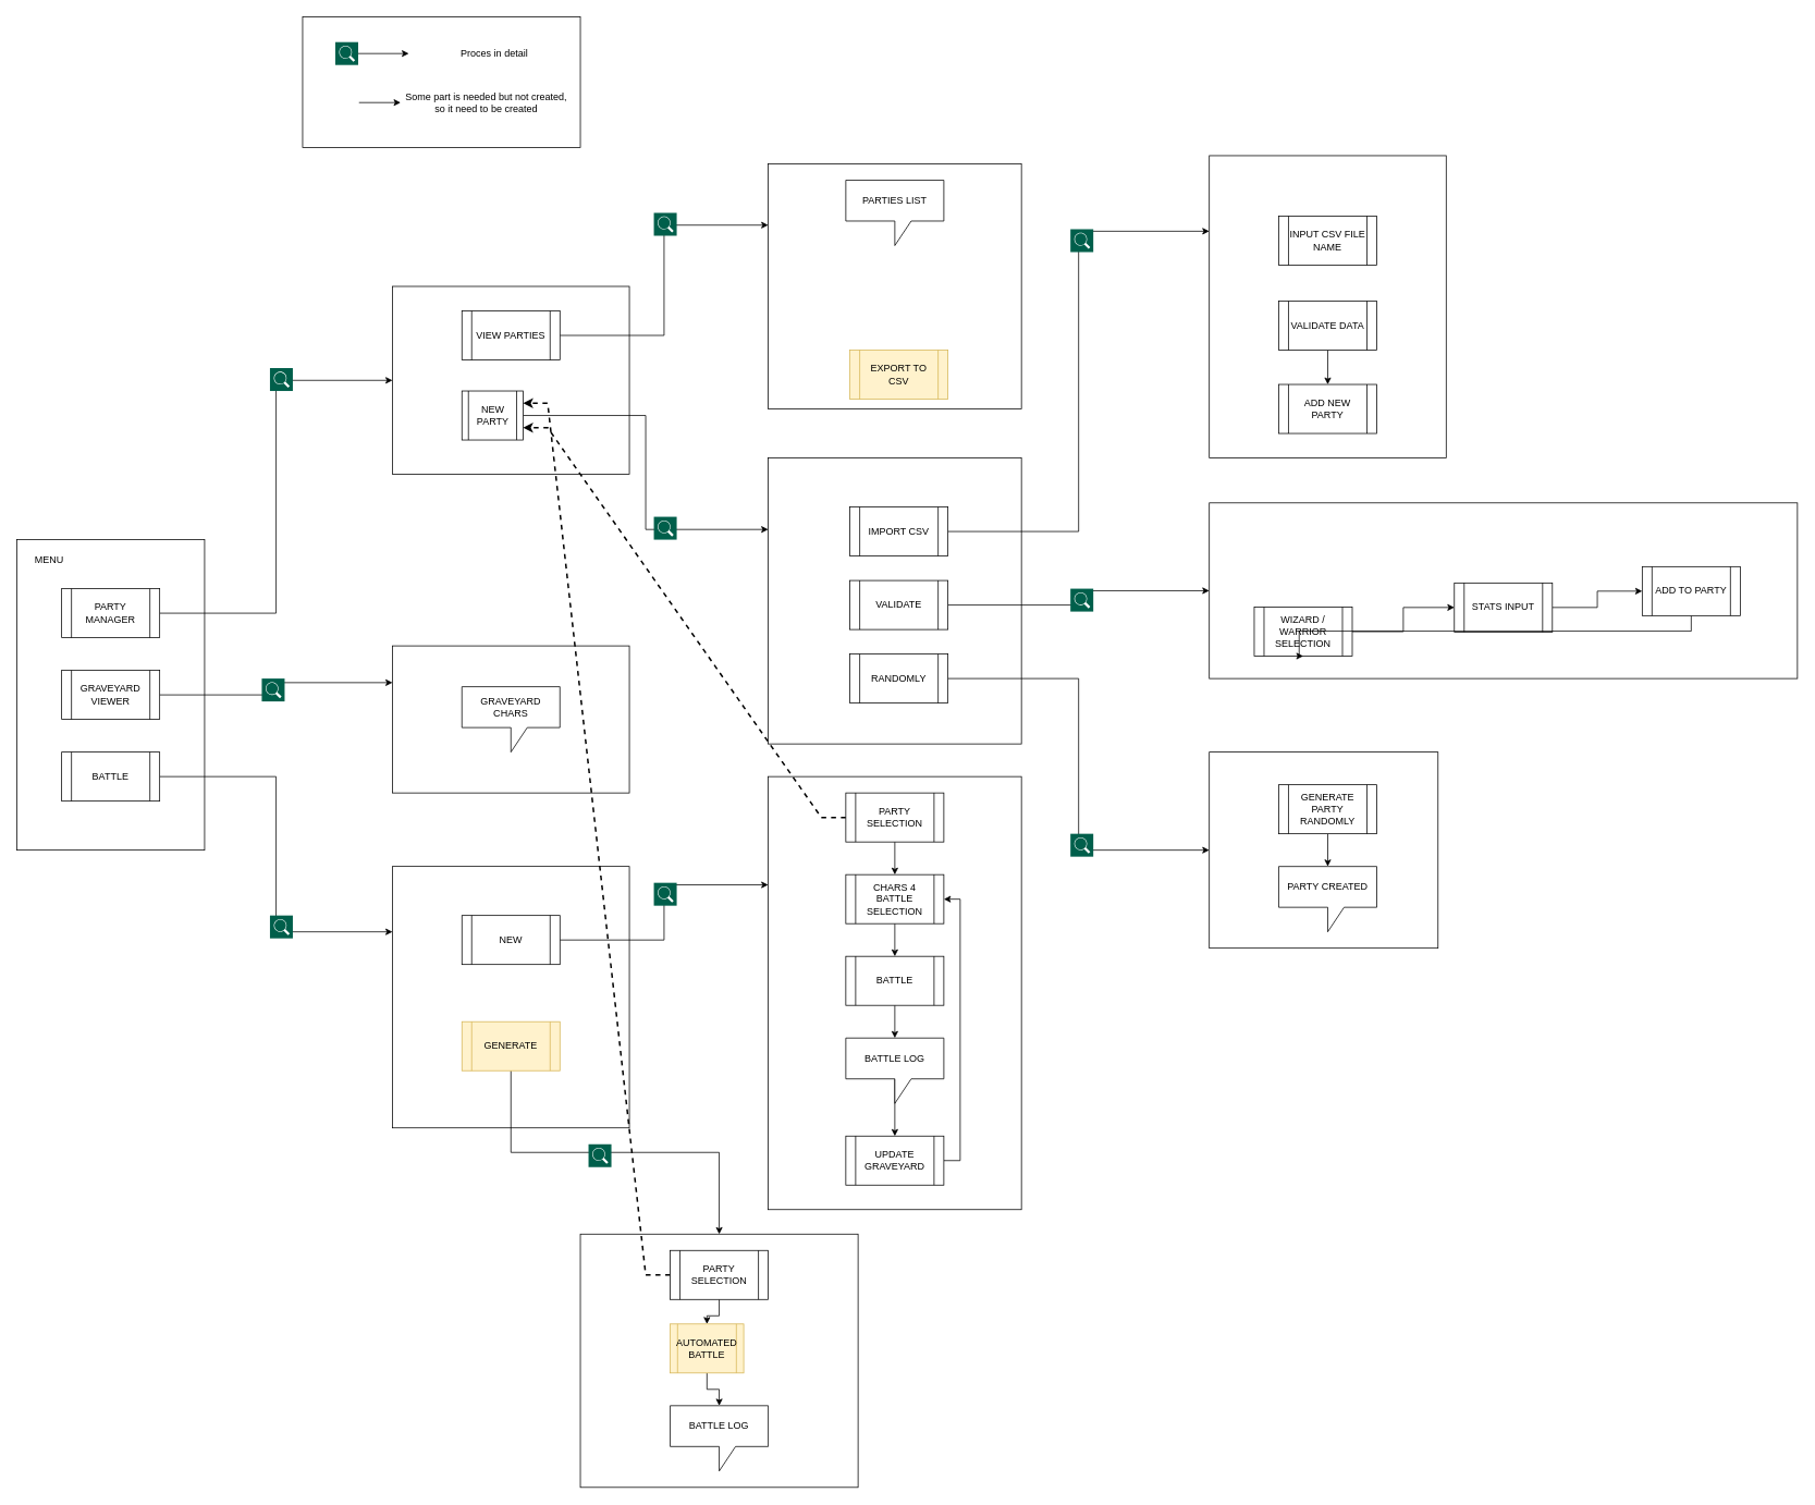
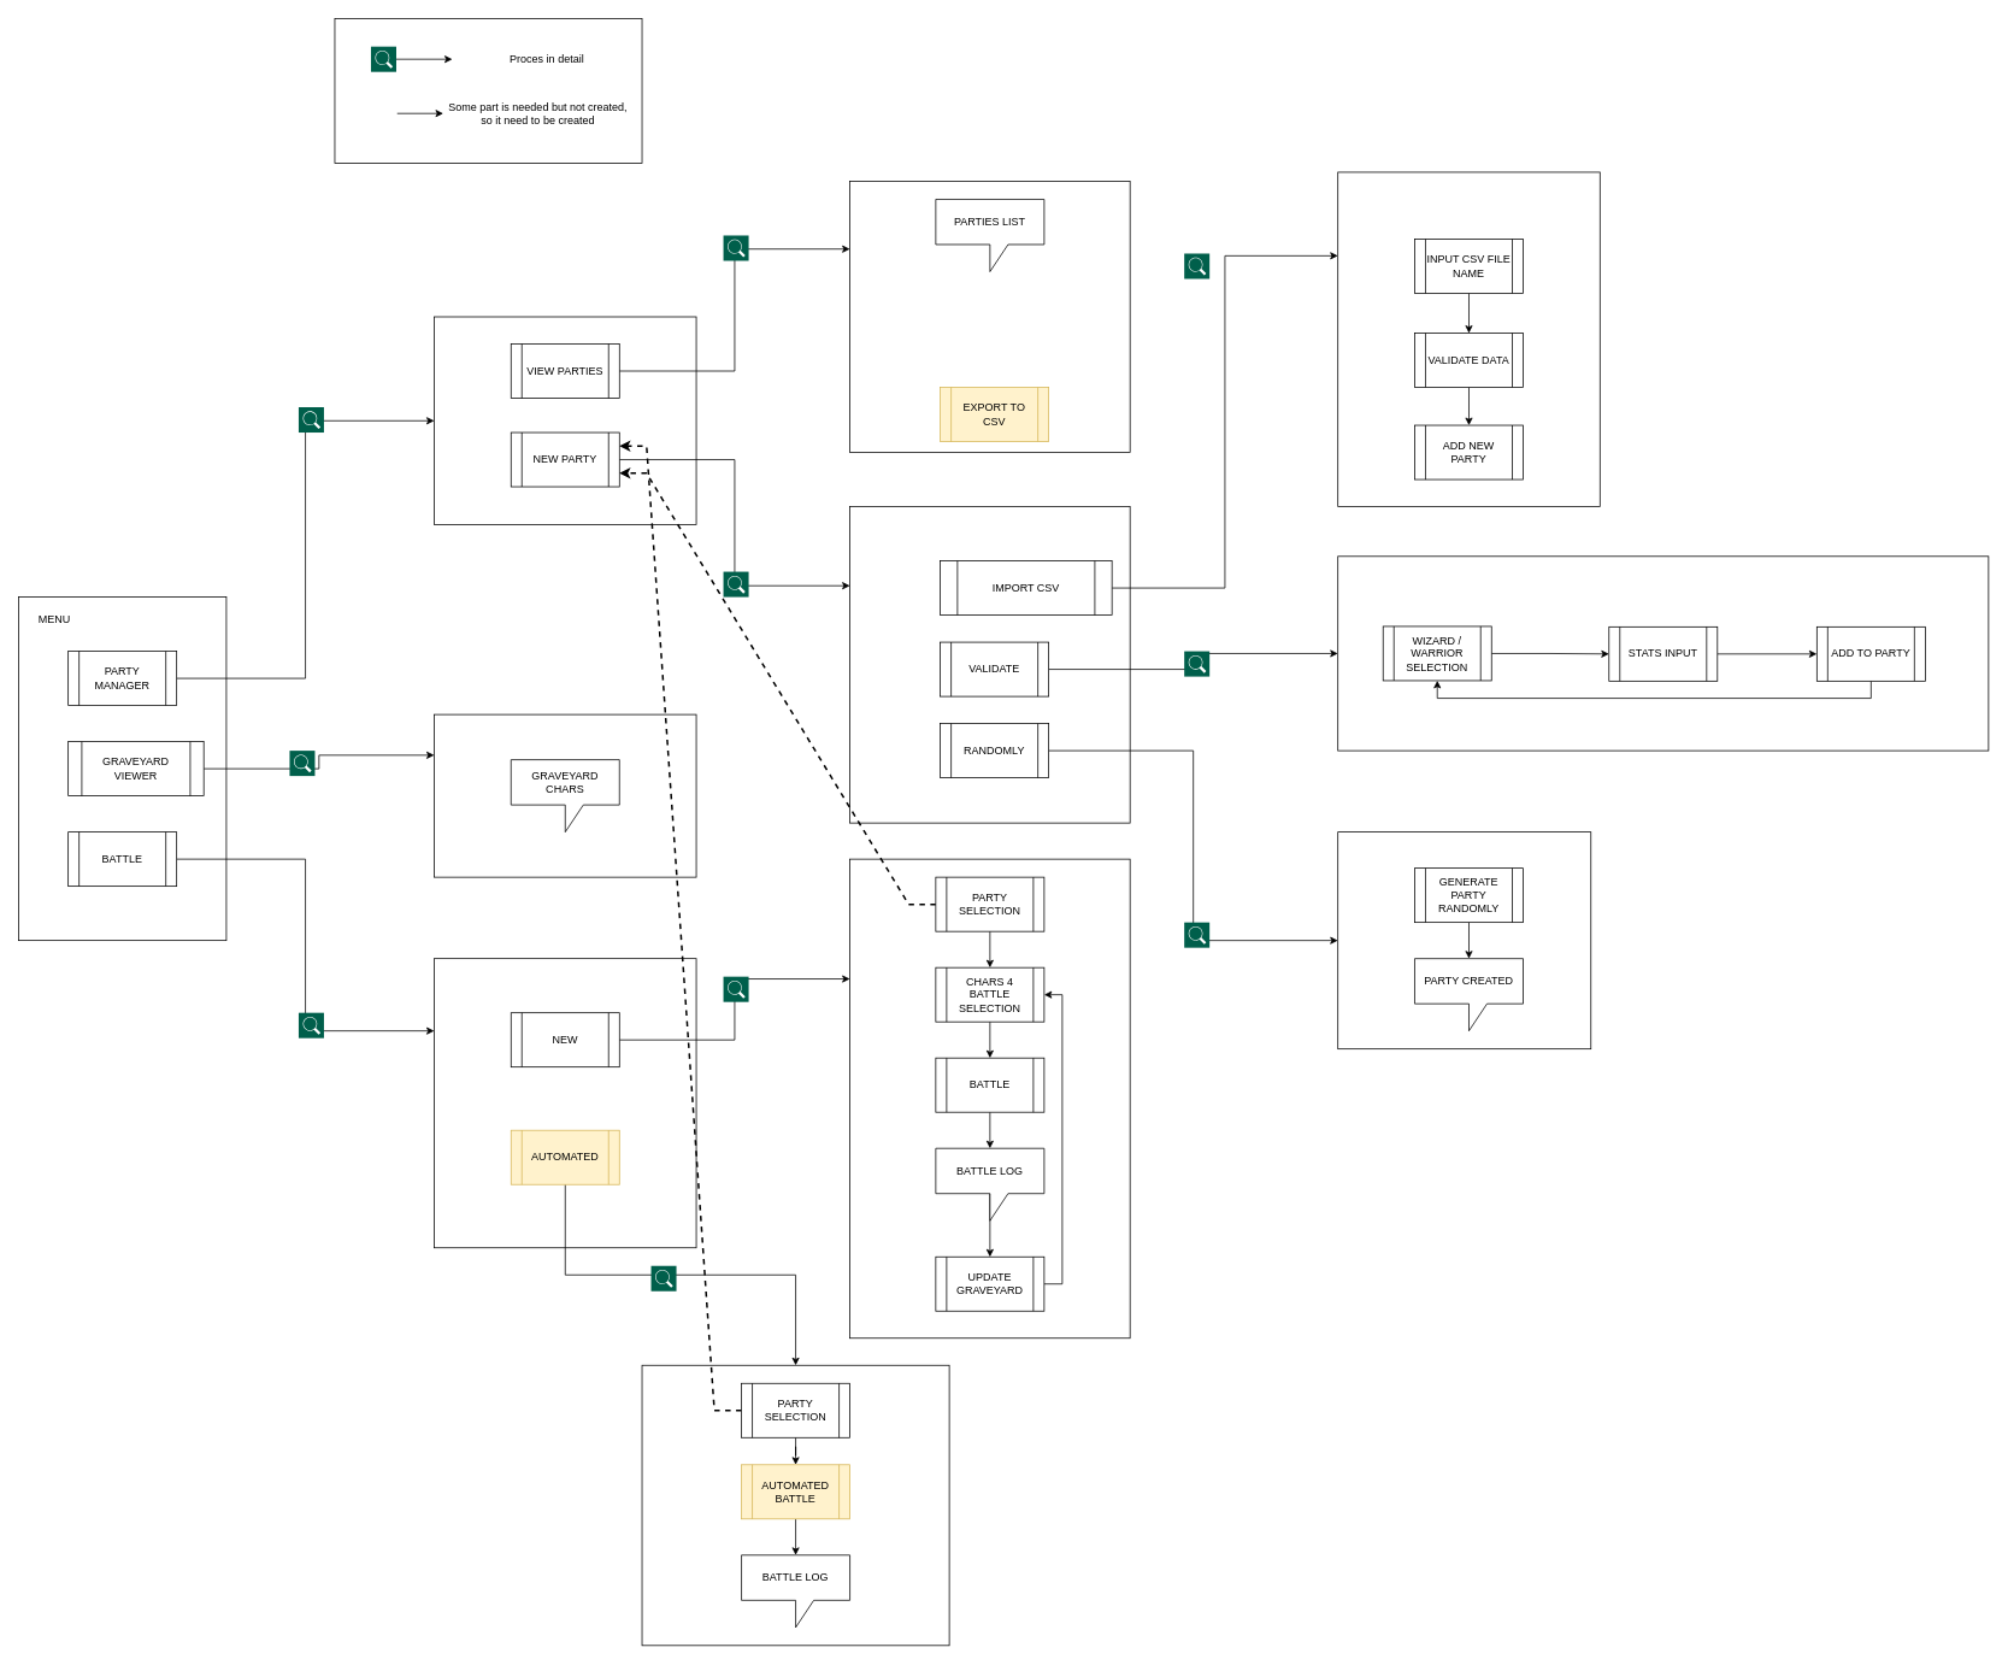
+ <mxCell id="51" style="edgeStyle=orthogonalEdgeStyle;rounded=0;orthogonalLoop=1;jettySize=auto;html=1;entryX=0.5;entryY=0;entryDx=0;entryDy=0;fontFamily=Helvetica;fontSize=12;fontColor=default;" parent="1" source="52" target="54" edge="1"><mxGeometry relative="1" as="geometry" /></mxCell>
- <mxCell id="14" value="NEW PARTY" style="shape=process;whiteSpace=wrap;html=1;backgroundOutline=1;" parent="1" vertex="1"><mxGeometry x="565" y="478" width="75" height="60" as="geometry" /></mxCell>
+ <mxCell id="14" value="NEW PARTY" style="shape=process;whiteSpace=wrap;html=1;backgroundOutline=1;" parent="1" vertex="1"><mxGeometry x="565" y="478" width="120" height="60" as="geometry" /></mxCell>
- <mxCell id="23" value="IMPORT CSV" style="shape=process;whiteSpace=wrap;html=1;backgroundOutline=1;fontFamily=Helvetica;fontSize=12;fontColor=default;" parent="1" vertex="1"><mxGeometry x="1040" y="620" width="120" height="60" as="geometry" /></mxCell>
+ <mxCell id="23" value="IMPORT CSV" style="shape=process;whiteSpace=wrap;html=1;backgroundOutline=1;fontFamily=Helvetica;fontSize=12;fontColor=default;" parent="1" vertex="1"><mxGeometry x="1040" y="620" width="190" height="60" as="geometry" /></mxCell>
- <mxCell id="61" value="STATS INPUT" style="shape=process;whiteSpace=wrap;html=1;backgroundOutline=1;fontFamily=Helvetica;fontSize=12;fontColor=default;" parent="1" vertex="1"><mxGeometry x="1780" y="713" width="120" height="60" as="geometry" /></mxCell>
+ <mxCell id="61" value="STATS INPUT" style="shape=process;whiteSpace=wrap;html=1;backgroundOutline=1;fontFamily=Helvetica;fontSize=12;fontColor=default;" parent="1" vertex="1"><mxGeometry x="1780" y="693" width="120" height="60" as="geometry" /></mxCell>
- <mxCell id="59" value="WIZARD / WARRIOR SELECTION" style="shape=process;whiteSpace=wrap;html=1;backgroundOutline=1;fontFamily=Helvetica;fontSize=12;fontColor=default;" parent="1" vertex="1"><mxGeometry x="1535" y="742.5" width="120" height="60" as="geometry" /></mxCell>
+ <mxCell id="59" value="WIZARD / WARRIOR SELECTION" style="shape=process;whiteSpace=wrap;html=1;backgroundOutline=1;fontFamily=Helvetica;fontSize=12;fontColor=default;" parent="1" vertex="1"><mxGeometry x="1530" y="692.5" width="120" height="60" as="geometry" /></mxCell>
- <mxCell id="8" value="GRAVEYARD VIEWER" style="shape=process;whiteSpace=wrap;html=1;backgroundOutline=1;" parent="1" vertex="1"><mxGeometry x="75" y="820" width="120" height="60" as="geometry" /></mxCell>
+ <mxCell id="8" value="GRAVEYARD VIEWER" style="shape=process;whiteSpace=wrap;html=1;backgroundOutline=1;" parent="1" vertex="1"><mxGeometry x="75" y="820" width="150" height="60" as="geometry" /></mxCell>
- <mxCell id="33" value="GENERATE" style="shape=process;whiteSpace=wrap;html=1;backgroundOutline=1;fontFamily=Helvetica;fontSize=12;fillColor=#fff2cc;strokeColor=#d6b656;" parent="1" vertex="1"><mxGeometry x="565" y="1250" width="120" height="60" as="geometry" /></mxCell>
+ <mxCell id="33" value="AUTOMATED" style="shape=process;whiteSpace=wrap;html=1;backgroundOutline=1;fontFamily=Helvetica;fontSize=12;fillColor=#fff2cc;strokeColor=#d6b656;" parent="1" vertex="1"><mxGeometry x="565" y="1250" width="120" height="60" as="geometry" /></mxCell>
- <mxCell id="71" value="AUTOMATED BATTLE" style="shape=process;whiteSpace=wrap;html=1;backgroundOutline=1;fontFamily=Helvetica;fontSize=12;fillColor=#fff2cc;strokeColor=#d6b656;" parent="1" vertex="1"><mxGeometry x="820" y="1620" width="90" height="60" as="geometry" /></mxCell>
+ <mxCell id="71" value="AUTOMATED BATTLE" style="shape=process;whiteSpace=wrap;html=1;backgroundOutline=1;fontFamily=Helvetica;fontSize=12;fillColor=#fff2cc;strokeColor=#d6b656;" parent="1" vertex="1"><mxGeometry x="820" y="1620" width="120" height="60" as="geometry" /></mxCell>
